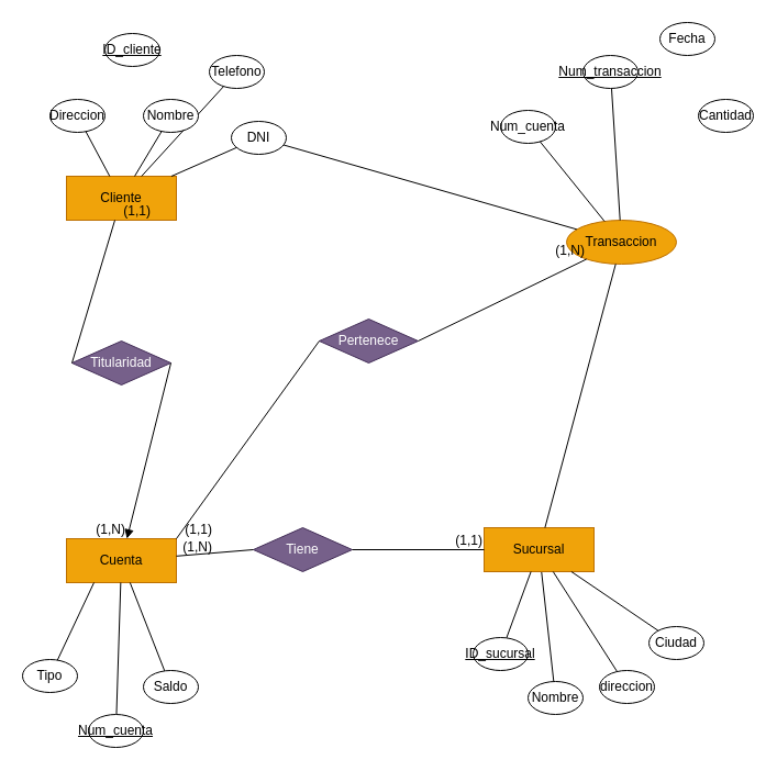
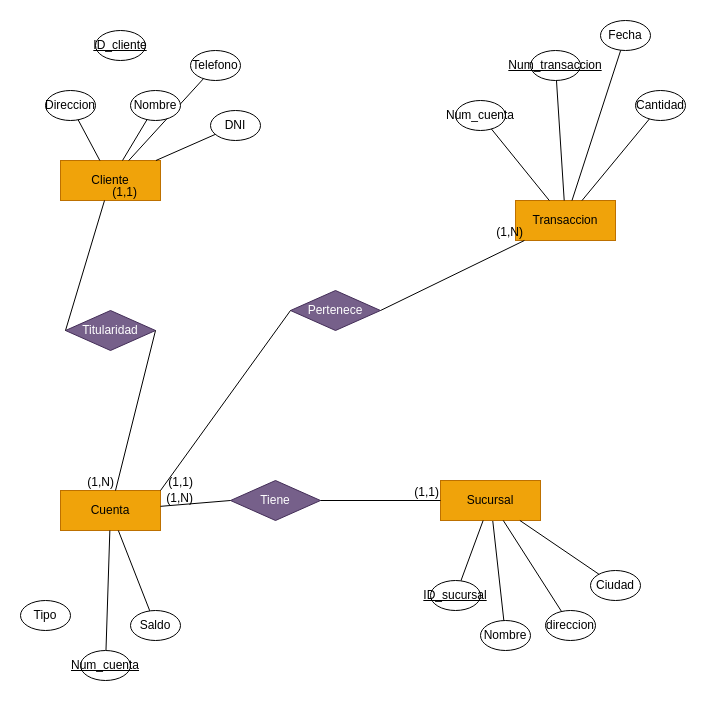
- <mxCell id="33" value="" style="endArrow=none;html=1;rounded=0;" edge="1" target="14" parent="1" source="28"><mxGeometry relative="1" as="geometry"><mxPoint x="445" y="355" as="sourcePoint" /><mxPoint x="505" y="355" as="targetPoint" /></mxGeometry></mxCell>
+ <mxCell id="33" value="" style="endArrow=none;html=1;rounded=0;" edge="1" target="34" parent="1" source="28"><mxGeometry relative="1" as="geometry"><mxPoint x="445" y="355" as="sourcePoint" /><mxPoint x="505" y="355" as="targetPoint" /></mxGeometry></mxCell>
- <mxCell id="28" value="Transaccion" style="ellipse;whiteSpace=wrap;html=1;align=center;fillColor=#f0a30a;strokeColor=#BD7000;fontColor=#000000;" vertex="1" parent="1"><mxGeometry x="515" y="200" width="100" height="40" as="geometry" /></mxCell>
+ <mxCell id="28" value="Transaccion" style="whiteSpace=wrap;html=1;align=center;fillColor=#f0a30a;strokeColor=#BD7000;fontColor=#000000;" vertex="1" parent="1"><mxGeometry x="515" y="200" width="100" height="40" as="geometry" /></mxCell>
- <mxCell id="31" value="" style="endArrow=none;html=1;rounded=0;" edge="1" target="21" parent="1" source="28"><mxGeometry relative="1" as="geometry"><mxPoint x="445" y="355" as="sourcePoint" /><mxPoint x="505" y="355" as="targetPoint" /></mxGeometry></mxCell>
+ <mxCell id="31" value="" style="endArrow=none;html=1;rounded=0;" edge="1" target="32" parent="1" source="28"><mxGeometry relative="1" as="geometry"><mxPoint x="445" y="355" as="sourcePoint" /><mxPoint x="505" y="355" as="targetPoint" /></mxGeometry></mxCell>
- <mxCell id="40" value="" style="endArrow=block;html=1;rounded=0;exitX=1;exitY=0.5;exitDx=0;exitDy=0;" edge="1" source="37" parent="1" target="3"><mxGeometry relative="1" as="geometry"><mxPoint x="287" y="360" as="sourcePoint" /><mxPoint x="460" y="390" as="targetPoint" /></mxGeometry></mxCell>
+ <mxCell id="40" value="" style="endArrow=none;html=1;rounded=0;exitX=1;exitY=0.5;exitDx=0;exitDy=0;" edge="1" source="37" parent="1" target="3"><mxGeometry relative="1" as="geometry"><mxPoint x="287" y="360" as="sourcePoint" /><mxPoint x="460" y="390" as="targetPoint" /></mxGeometry></mxCell>
- <mxCell id="17" value="" style="endArrow=none;html=1;rounded=0;exitX=0.25;exitY=1;exitDx=0;exitDy=0;" edge="1" target="18" parent="1" source="3"><mxGeometry relative="1" as="geometry"><mxPoint x="200" y="375" as="sourcePoint" /><mxPoint x="260" y="375" as="targetPoint" /></mxGeometry></mxCell>
